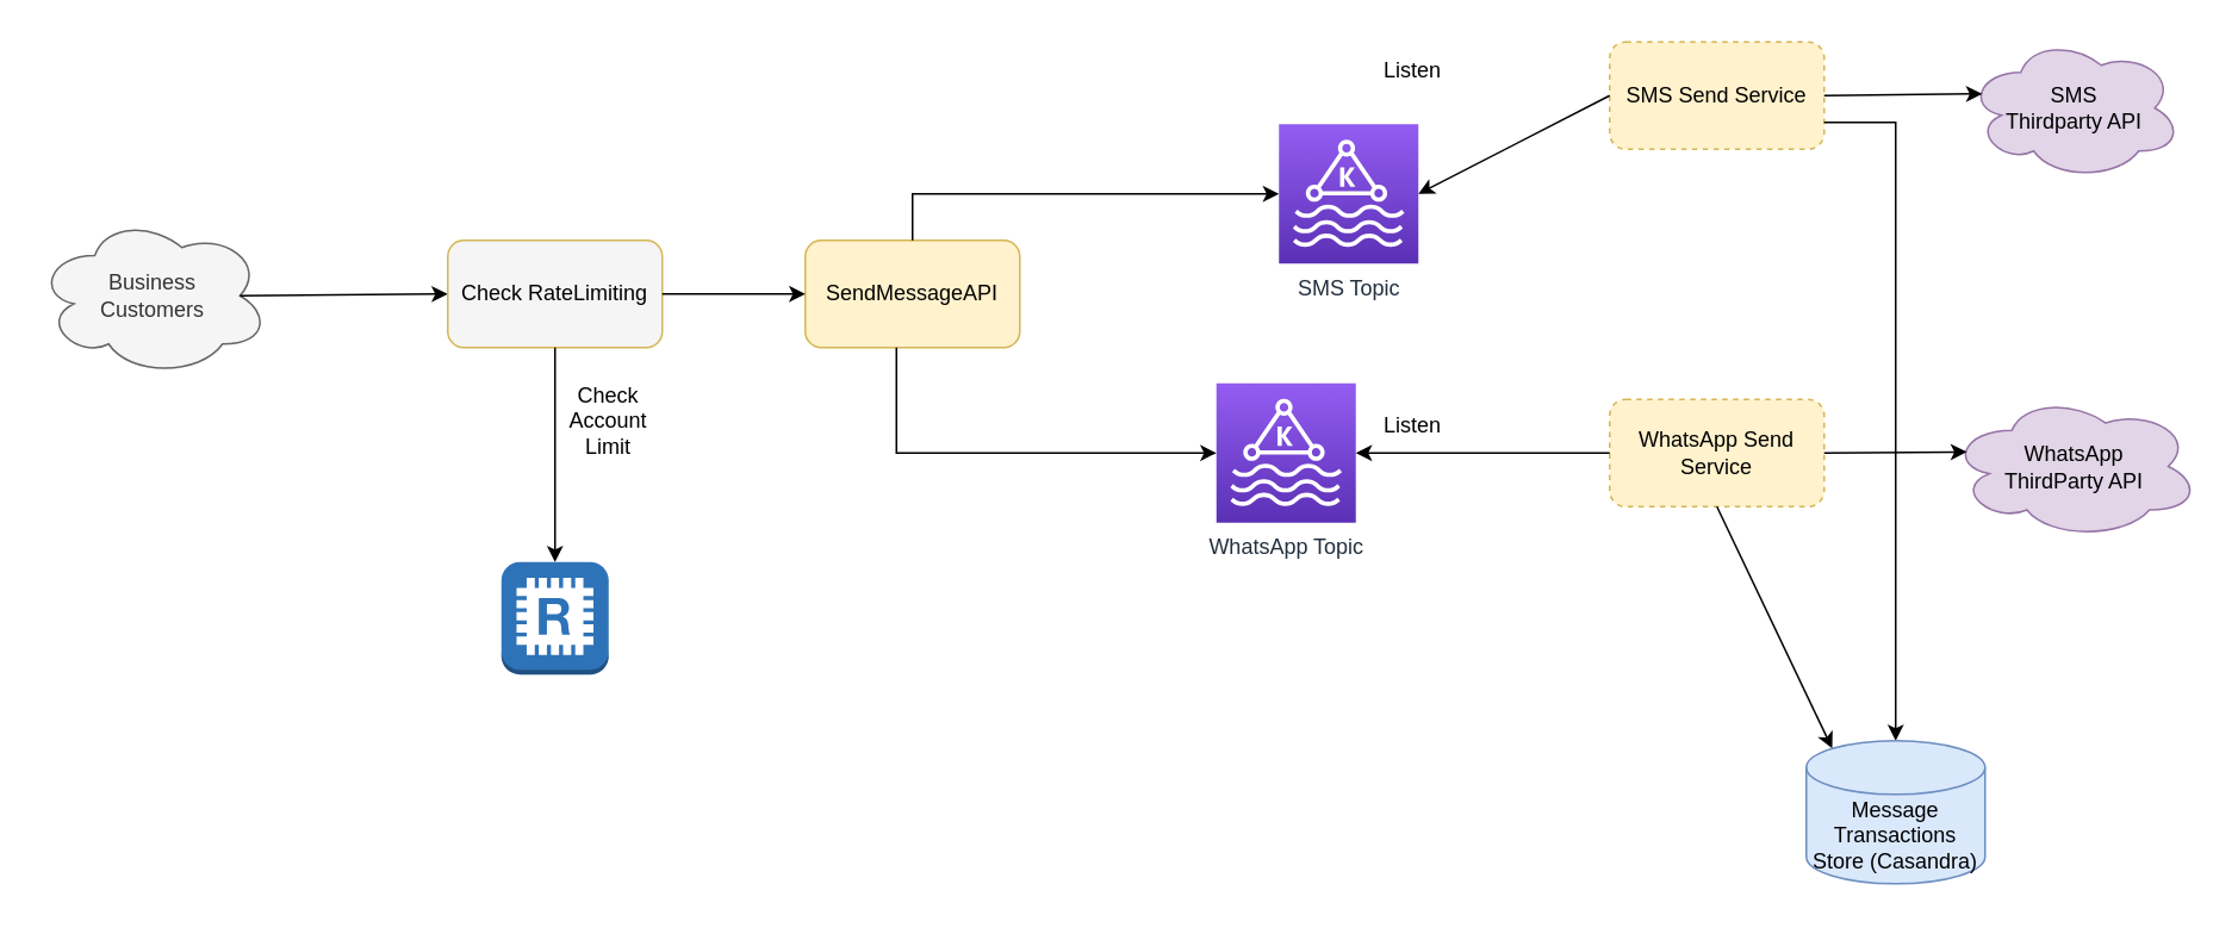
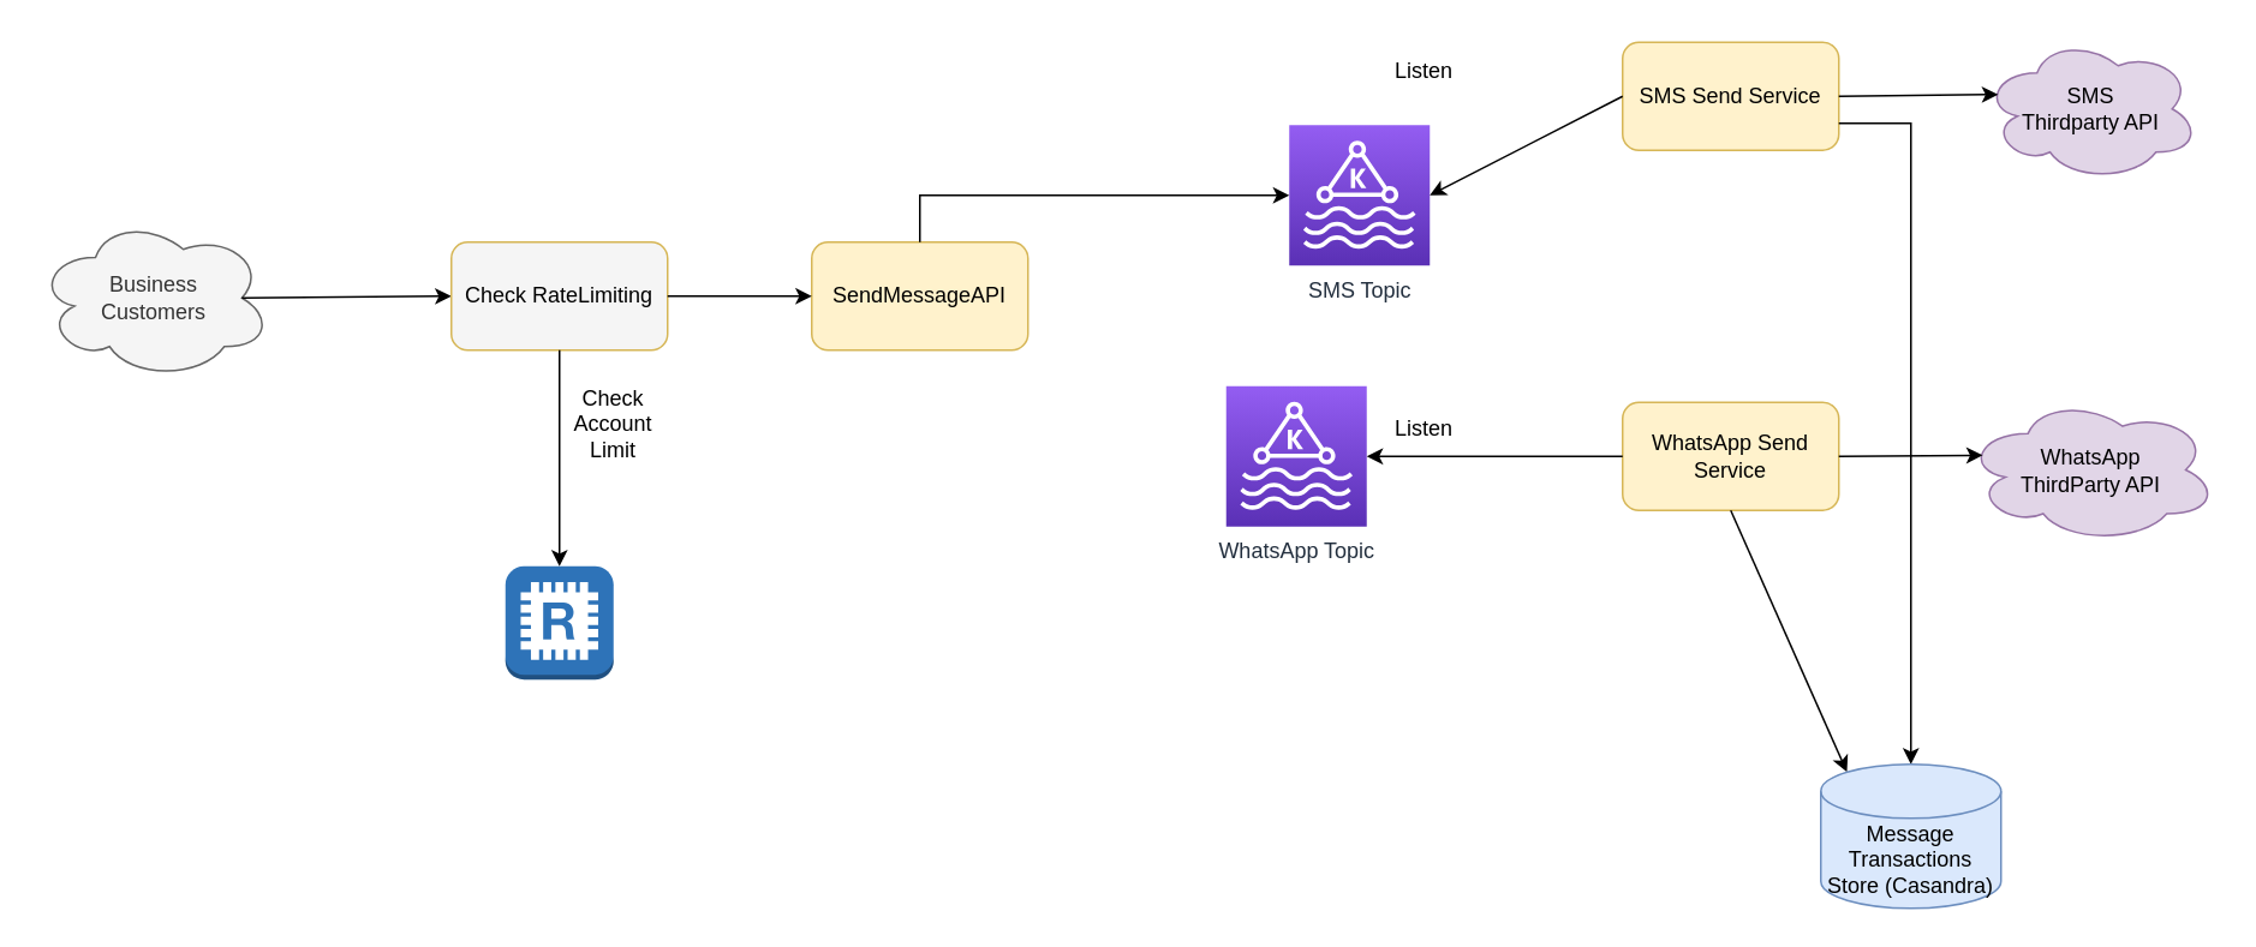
- <mxCell id="7" value="SMS Send Service" style="rounded=1;whiteSpace=wrap;html=1;fillColor=#fff2cc;strokeColor=#d6b656;dashed=1;" parent="1" vertex="1"><mxGeometry x="900" y="23" width="120" height="60" as="geometry" /></mxCell>
+ <mxCell id="7" value="SMS Send Service" style="rounded=1;whiteSpace=wrap;html=1;fillColor=#fff2cc;strokeColor=#d6b656;" parent="1" vertex="1"><mxGeometry x="900" y="23" width="120" height="60" as="geometry" /></mxCell>
- <mxCell id="6" value="" style="endArrow=classic;html=1;rounded=0;exitX=0.425;exitY=1;exitDx=0;exitDy=0;exitPerimeter=0;edgeStyle=orthogonalEdgeStyle;entryX=0;entryY=0.5;entryDx=0;entryDy=0;entryPerimeter=0;" parent="1" source="2" target="4" edge="1"><mxGeometry width="50" height="50" relative="1" as="geometry"><mxPoint x="710" y="164" as="sourcePoint" /><mxPoint x="760" y="114" as="targetPoint" /></mxGeometry></mxCell>
- <mxCell id="9" value="WhatsApp Send Service" style="rounded=1;whiteSpace=wrap;html=1;fillColor=#fff2cc;strokeColor=#d6b656;dashed=1;" parent="1" vertex="1"><mxGeometry x="900" y="223" width="120" height="60" as="geometry" /></mxCell>
+ <mxCell id="9" value="WhatsApp Send Service" style="rounded=1;whiteSpace=wrap;html=1;fillColor=#fff2cc;strokeColor=#d6b656;" parent="1" vertex="1"><mxGeometry x="900" y="223" width="120" height="60" as="geometry" /></mxCell>
- <mxCell id="26" value="&lt;span style=&quot;&quot;&gt;Message Transactions &lt;br&gt;Store&lt;/span&gt; (Casandra)" style="shape=cylinder3;whiteSpace=wrap;html=1;boundedLbl=1;backgroundOutline=1;size=15;fillColor=#dae8fc;strokeColor=#6c8ebf;" vertex="1" parent="1"><mxGeometry x="1010" y="414" width="100" height="80" as="geometry" /></mxCell>
+ <mxCell id="26" value="&lt;span style=&quot;&quot;&gt;Message Transactions &lt;br&gt;Store&lt;/span&gt; (Casandra)" style="shape=cylinder3;whiteSpace=wrap;html=1;boundedLbl=1;backgroundOutline=1;size=15;fillColor=#dae8fc;strokeColor=#6c8ebf;" vertex="1" parent="1"><mxGeometry x="1010" y="424" width="100" height="80" as="geometry" /></mxCell>
